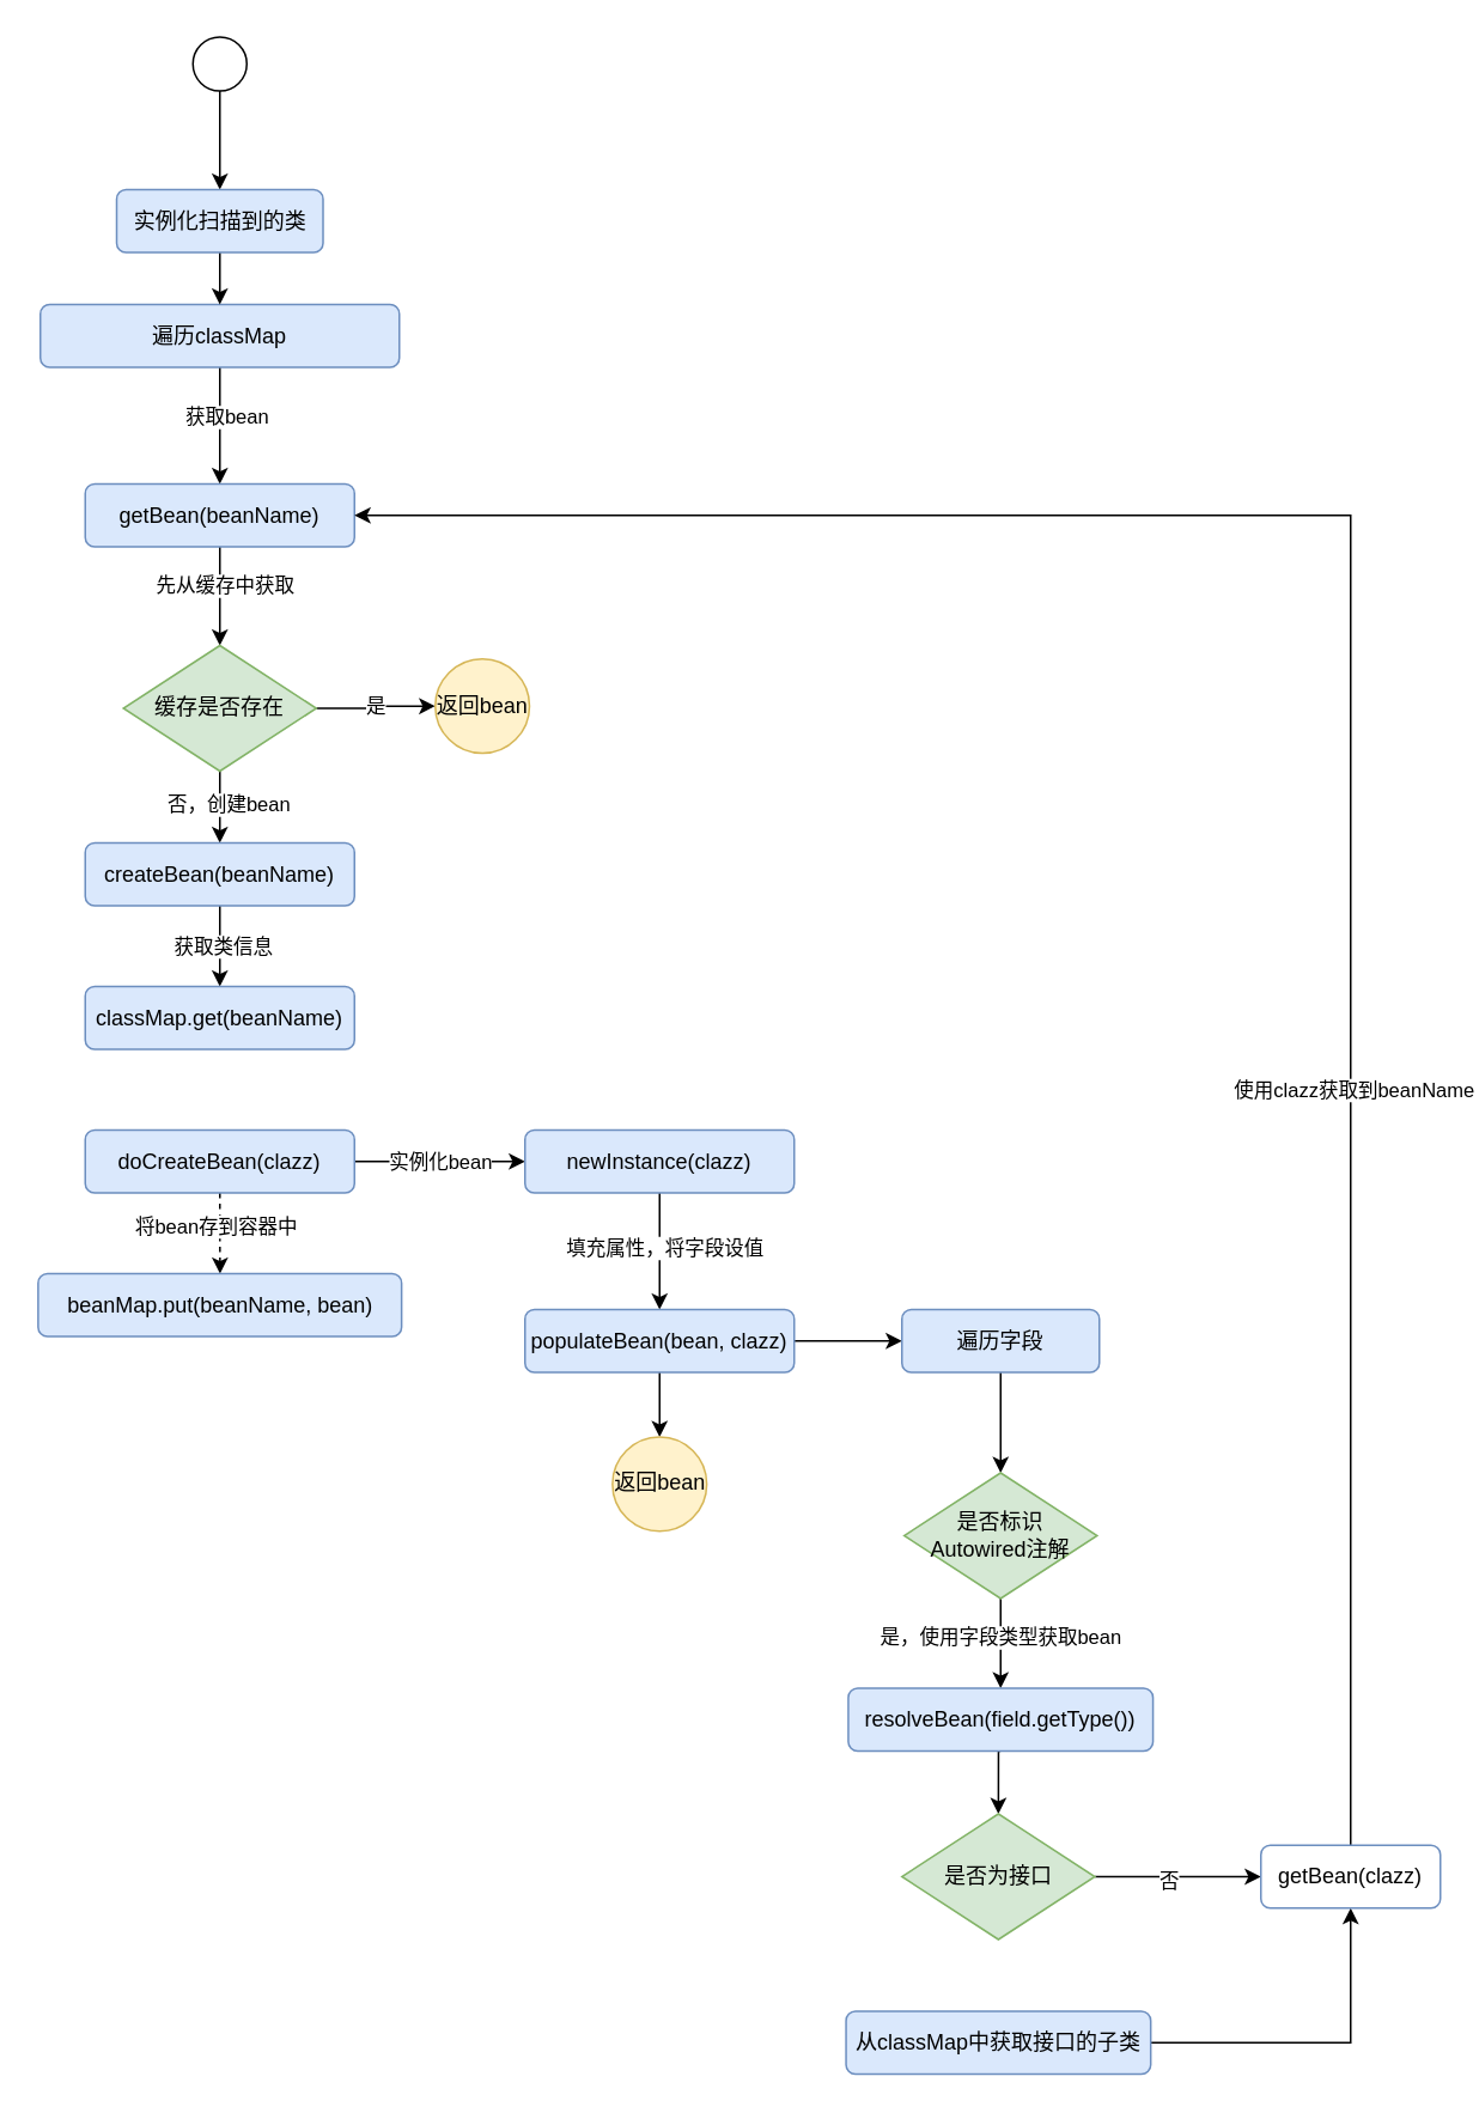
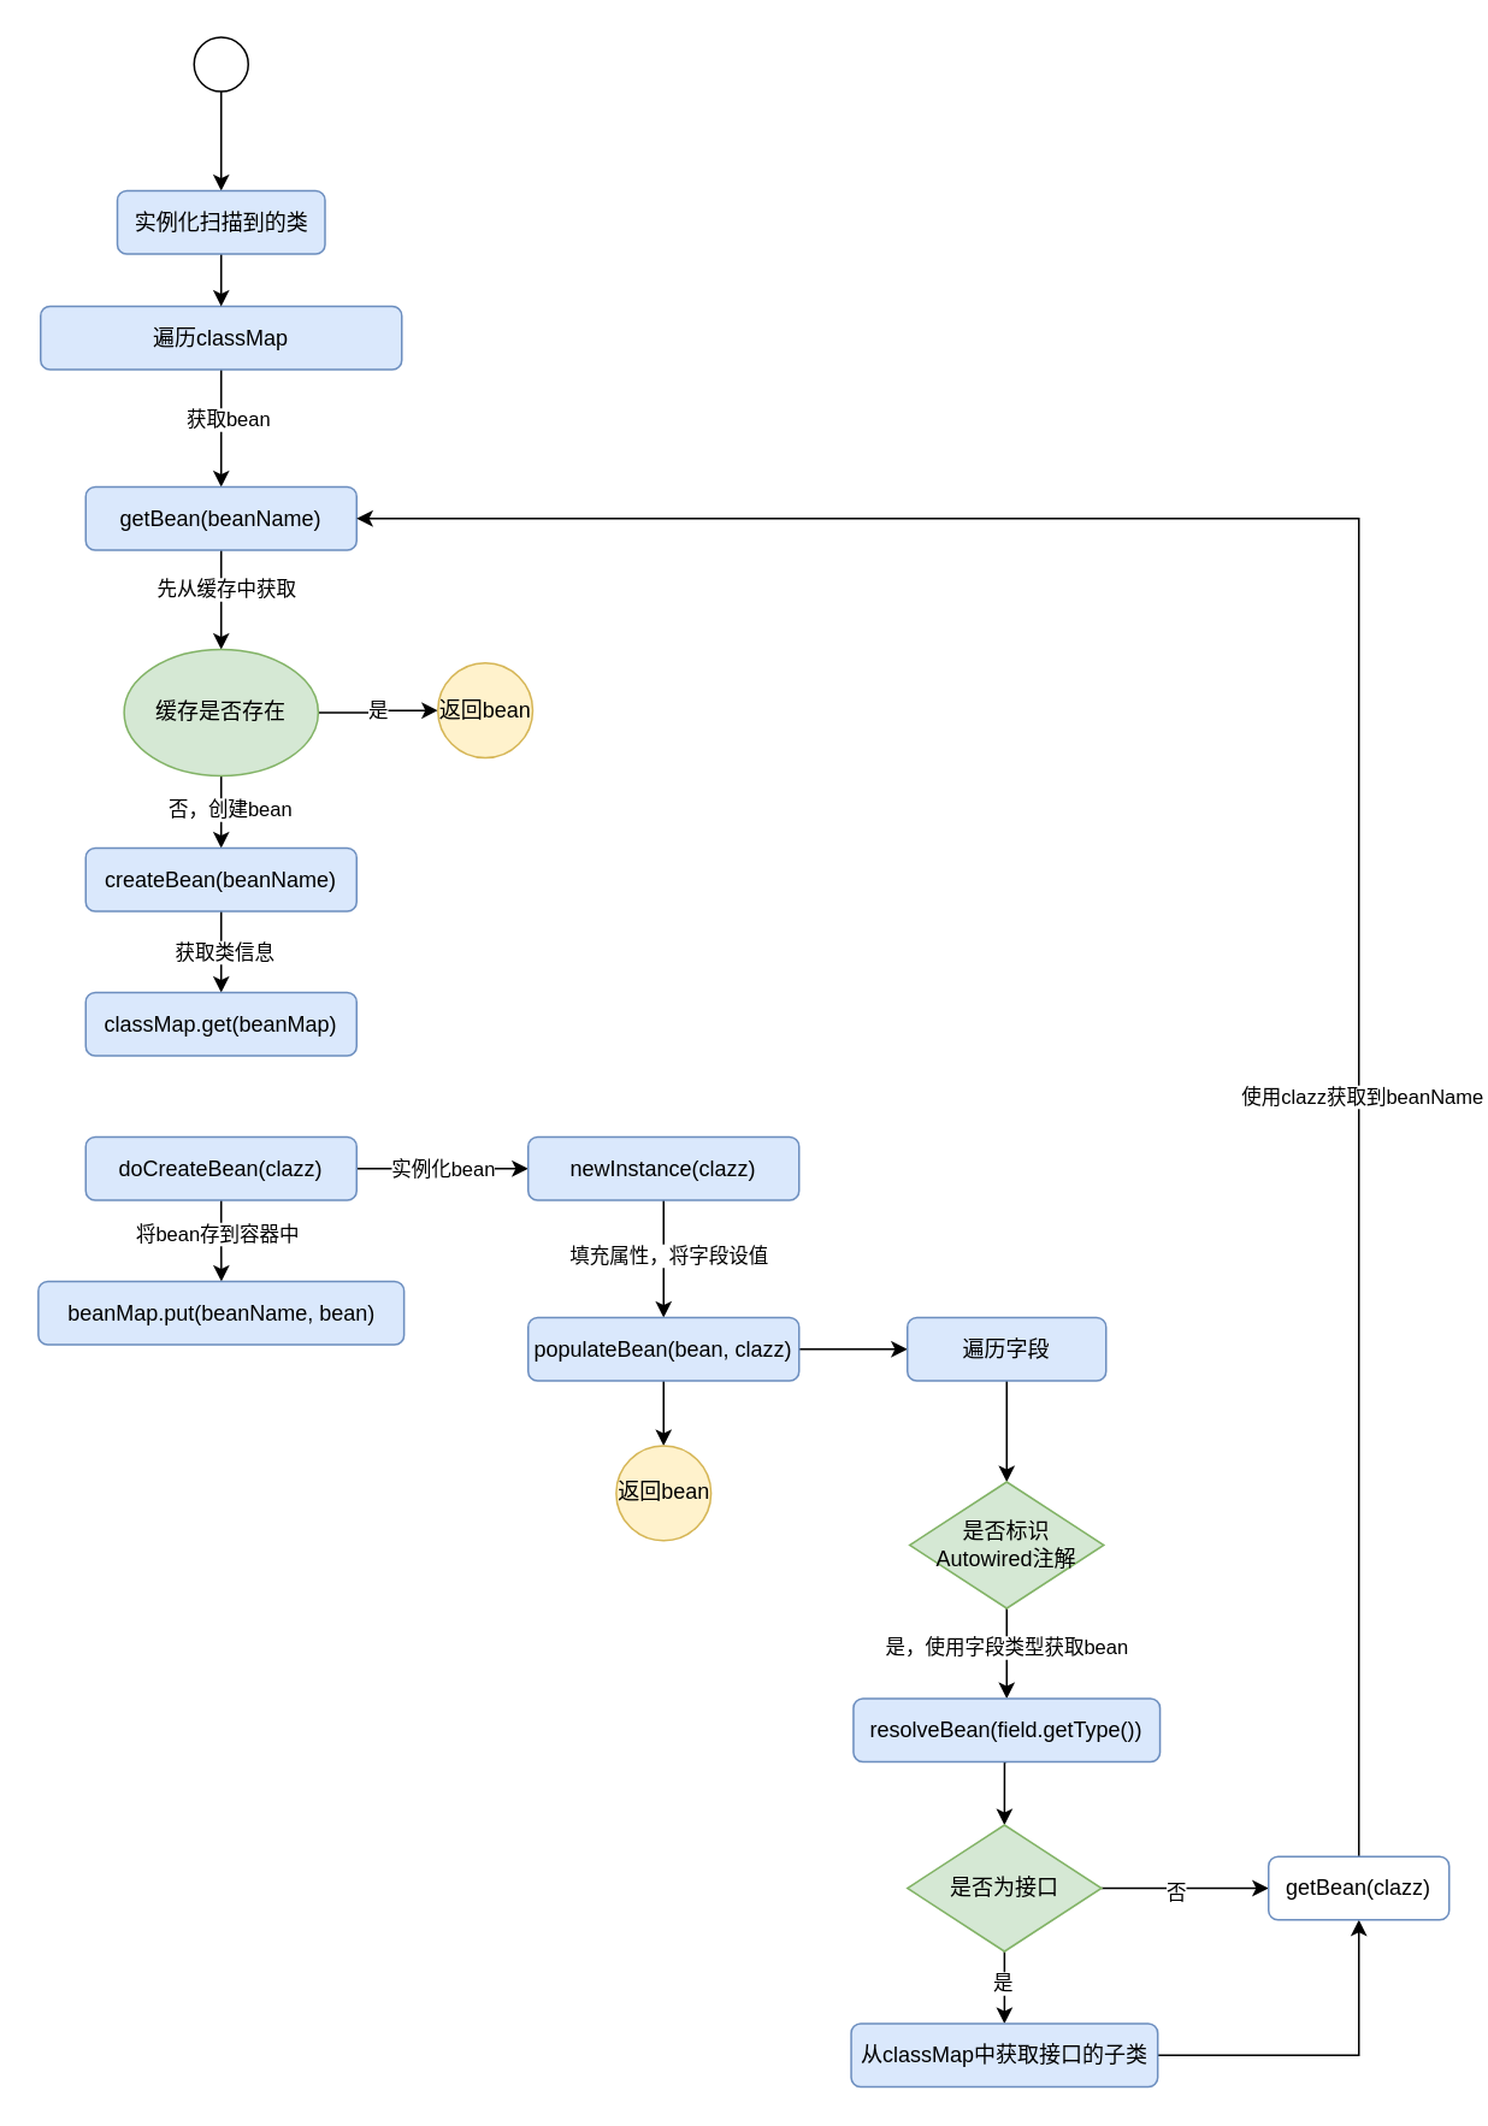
- <mxCell id="15" value="缓存是否存在" style="rhombus;whiteSpace=wrap;html=1;rounded=0;fillColor=#d5e8d4;strokeColor=#82b366;" parent="1" vertex="1"><mxGeometry x="68.25" y="359" width="107.5" height="70" as="geometry" /></mxCell>
+ <mxCell id="15" value="缓存是否存在" style="ellipse;whiteSpace=wrap;html=1;fillColor=#d5e8d4;strokeColor=#82b366;" parent="1" vertex="1"><mxGeometry x="68.25" y="359" width="107.5" height="70" as="geometry" /></mxCell>
- <mxCell id="20" value="&lt;span&gt;classMap.get(beanName)&lt;/span&gt;" style="whiteSpace=wrap;html=1;rounded=1;fillColor=#dae8fc;strokeColor=#6c8ebf;" parent="1" vertex="1"><mxGeometry x="47" y="549" width="150" height="35" as="geometry" /></mxCell>
+ <mxCell id="20" value="&lt;span&gt;classMap.get(beanMap)&lt;/span&gt;" style="whiteSpace=wrap;html=1;rounded=1;fillColor=#dae8fc;strokeColor=#6c8ebf;" parent="1" vertex="1"><mxGeometry x="47" y="549" width="150" height="35" as="geometry" /></mxCell>
- <mxCell id="21" value="" style="edgeStyle=orthogonalEdgeStyle;rounded=0;orthogonalLoop=1;jettySize=auto;html=1;dashed=1;" parent="1" source="24" target="25" edge="1"><mxGeometry relative="1" as="geometry" /></mxCell>
+ <mxCell id="21" value="" style="edgeStyle=orthogonalEdgeStyle;rounded=0;orthogonalLoop=1;jettySize=auto;html=1;" parent="1" source="24" target="25" edge="1"><mxGeometry relative="1" as="geometry" /></mxCell>
+ <mxCell id="40" style="edgeStyle=orthogonalEdgeStyle;rounded=0;orthogonalLoop=1;jettySize=auto;html=1;exitX=0.5;exitY=1;exitDx=0;exitDy=0;" parent="1" source="44" target="46" edge="1"><mxGeometry relative="1" as="geometry" /></mxCell>
+ <mxCell id="41" value="是" style="edgeLabel;html=1;align=center;verticalAlign=middle;resizable=0;points=[];" parent="40" vertex="1" connectable="0"><mxGeometry x="-0.15" y="-1" relative="1" as="geometry"><mxPoint as="offset" /></mxGeometry></mxCell>
